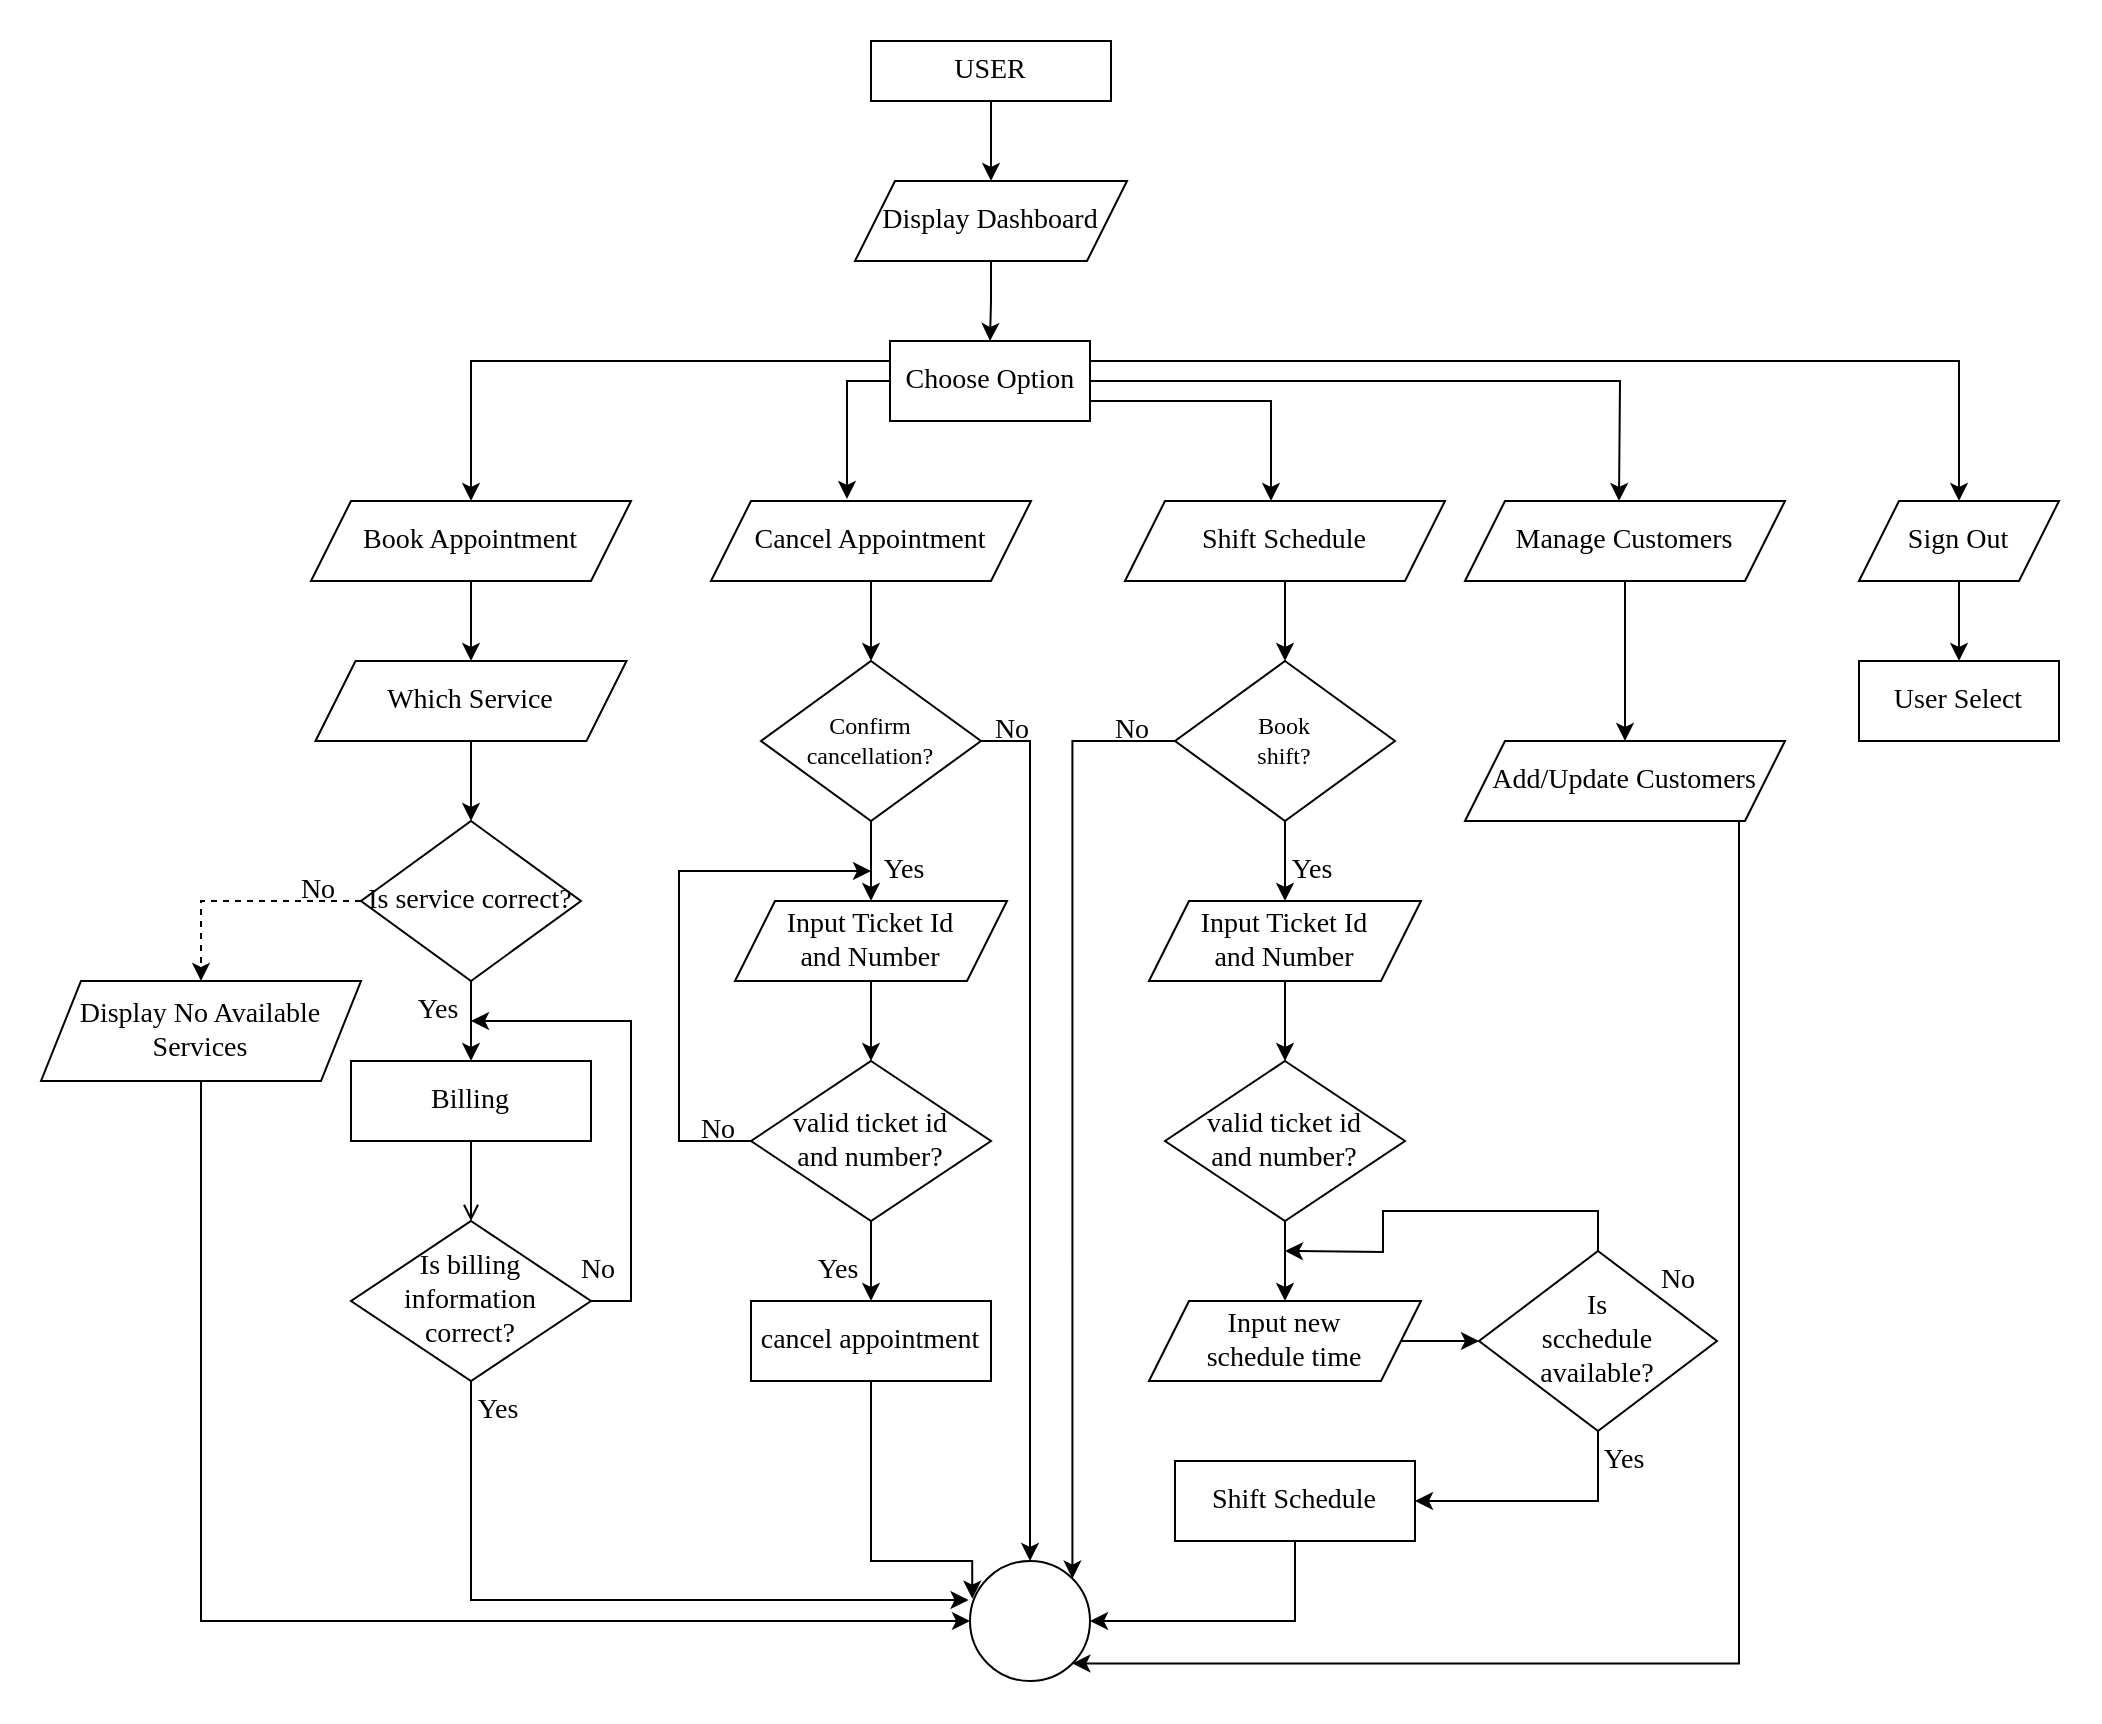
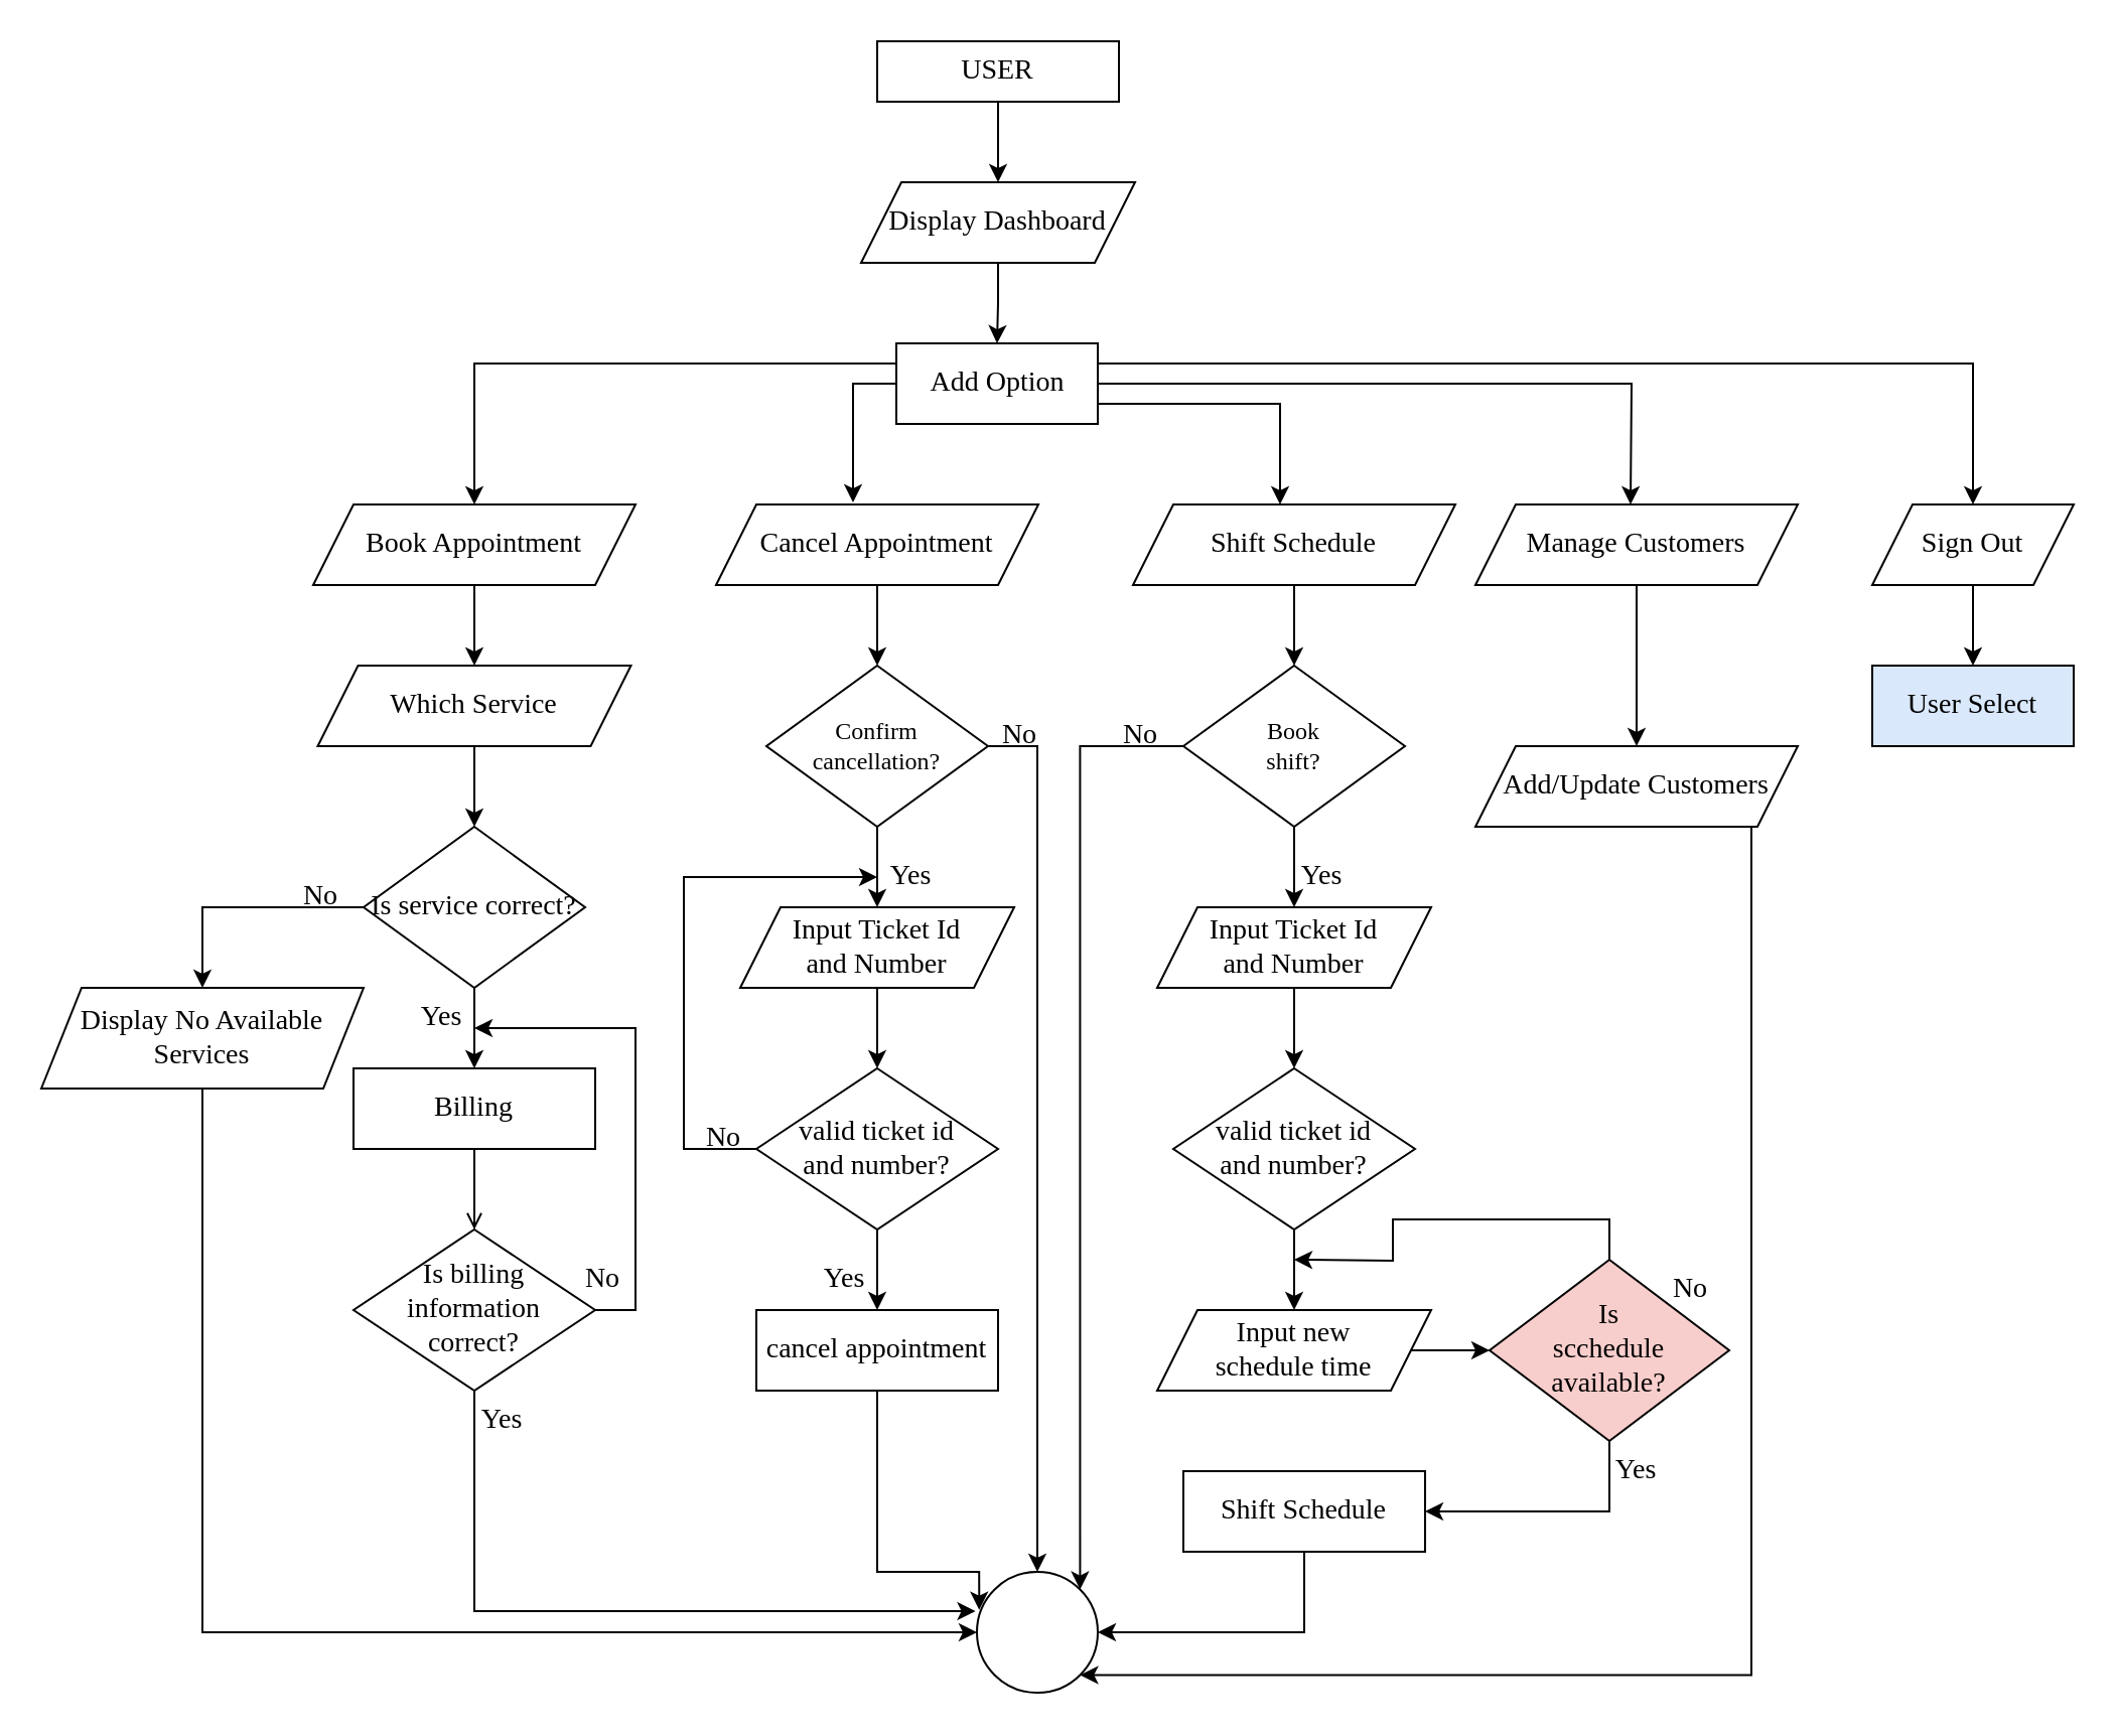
- <mxCell id="11" value="Choose Option" style="rounded=0;whiteSpace=wrap;html=1;strokeWidth=1;fontSize=14;fontStyle=0;fontFamily=Times New Roman;horizontal=1;" parent="1" vertex="1"><mxGeometry x="444.5" y="170" width="100" height="40" as="geometry" /></mxCell>
+ <mxCell id="11" value="Add Option" style="rounded=0;whiteSpace=wrap;html=1;strokeWidth=1;fontSize=14;fontStyle=0;fontFamily=Times New Roman;horizontal=1;" parent="1" vertex="1"><mxGeometry x="444.5" y="170" width="100" height="40" as="geometry" /></mxCell>
- <mxCell id="22" value="User Select" style="whiteSpace=wrap;html=1;fontSize=14;fontFamily=Times New Roman;strokeWidth=1;fontStyle=0;" parent="1" vertex="1"><mxGeometry x="929" y="330" width="100" height="40" as="geometry" /></mxCell>
+ <mxCell id="22" value="User Select" style="whiteSpace=wrap;html=1;fontSize=14;fontFamily=Times New Roman;strokeWidth=1;fontStyle=0;fillColor=#dae8fc;" parent="1" vertex="1"><mxGeometry x="929" y="330" width="100" height="40" as="geometry" /></mxCell>
- <mxCell id="24" style="edgeStyle=orthogonalEdgeStyle;rounded=0;orthogonalLoop=1;jettySize=auto;html=1;exitX=0;exitY=0.5;exitDx=0;exitDy=0;entryX=0.5;entryY=0;entryDx=0;entryDy=0;dashed=1;" parent="1" source="26" target="28" edge="1"><mxGeometry relative="1" as="geometry"><Array as="points"><mxPoint x="180" y="450" /><mxPoint x="100" y="450" /></Array></mxGeometry></mxCell>
+ <mxCell id="24" style="edgeStyle=orthogonalEdgeStyle;rounded=0;orthogonalLoop=1;jettySize=auto;html=1;exitX=0;exitY=0.5;exitDx=0;exitDy=0;entryX=0.5;entryY=0;entryDx=0;entryDy=0;" parent="1" source="26" target="28" edge="1"><mxGeometry relative="1" as="geometry"><Array as="points"><mxPoint x="180" y="450" /><mxPoint x="100" y="450" /></Array></mxGeometry></mxCell>
- <mxCell id="65" value="Is&lt;br&gt;scchedule&lt;br&gt;available?" style="rhombus;whiteSpace=wrap;html=1;fontSize=14;fontFamily=Times New Roman;strokeWidth=1;fontStyle=0;" parent="1" vertex="1"><mxGeometry x="739" y="625" width="119" height="90" as="geometry" /></mxCell>
+ <mxCell id="65" value="Is&lt;br&gt;scchedule&lt;br&gt;available?" style="rhombus;whiteSpace=wrap;html=1;fontSize=14;fontFamily=Times New Roman;strokeWidth=1;fontStyle=0;fillColor=#f8cecc;" parent="1" vertex="1"><mxGeometry x="739" y="625" width="119" height="90" as="geometry" /></mxCell>
